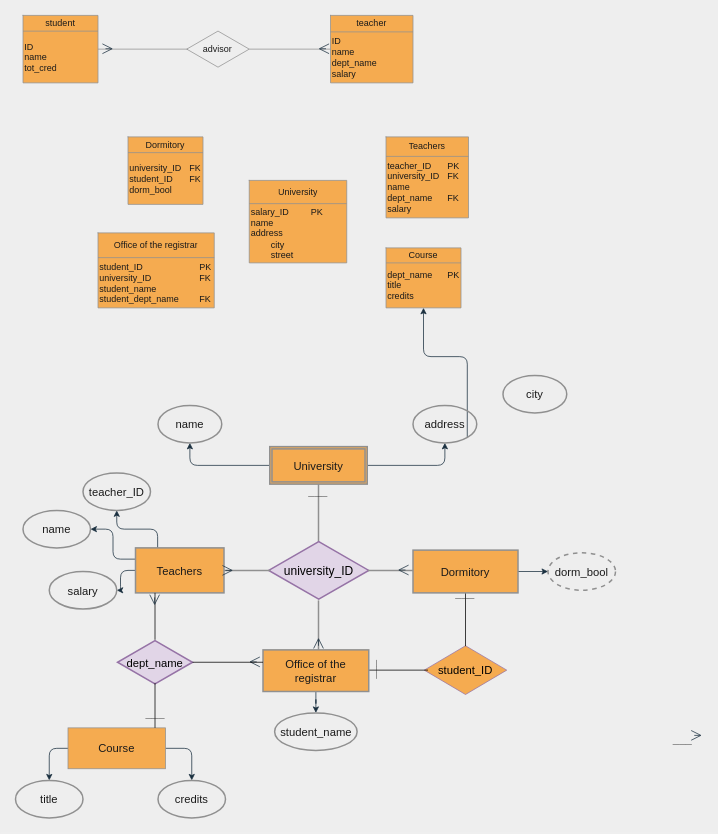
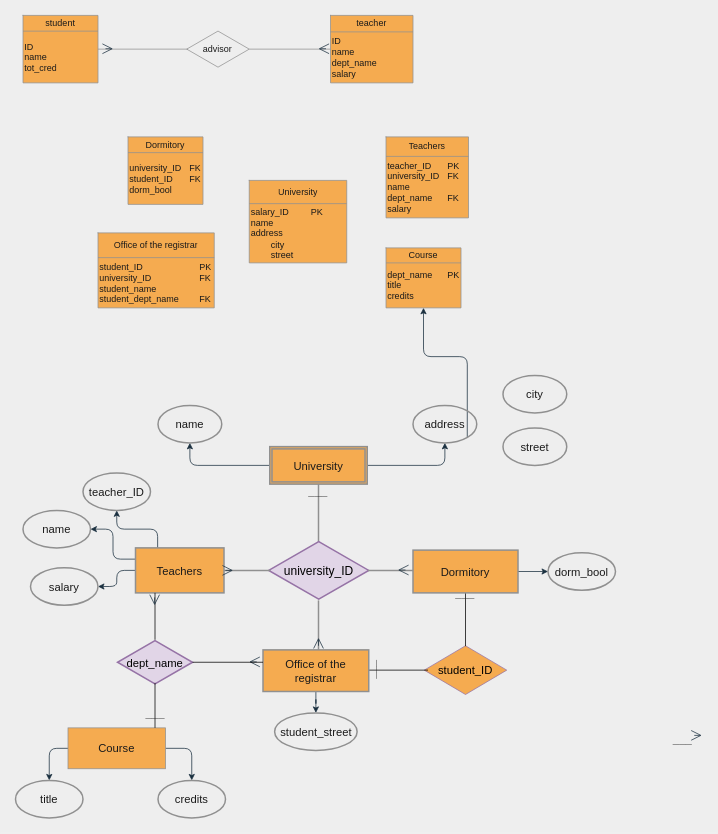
+ <mxCell id="62" value="street" style="ellipse;whiteSpace=wrap;html=1;pointerEvents=0;fontSize=15;strokeWidth=2;fillColor=none;align=center;strokeColor=#909090;fontColor=#1A1A1A;" vertex="1" parent="1"><mxGeometry x="670" y="570" width="85" height="50" as="geometry" /></mxCell>
- <mxCell id="74" value="dorm_bool" style="ellipse;whiteSpace=wrap;html=1;pointerEvents=0;fontSize=15;strokeWidth=2;fillColor=none;align=center;strokeColor=#909090;fontColor=#1A1A1A;dashed=1;" vertex="1" parent="1"><mxGeometry x="730" y="736.5" width="90" height="50" as="geometry" /></mxCell>
+ <mxCell id="74" value="dorm_bool" style="ellipse;whiteSpace=wrap;html=1;pointerEvents=0;fontSize=15;strokeWidth=2;fillColor=none;align=center;strokeColor=#909090;fontColor=#1A1A1A;" vertex="1" parent="1"><mxGeometry x="730" y="736.5" width="90" height="50" as="geometry" /></mxCell>
- <mxCell id="66" value="salary" style="ellipse;whiteSpace=wrap;html=1;pointerEvents=0;fontSize=15;strokeWidth=2;fillColor=none;align=center;strokeColor=#909090;fontColor=#1A1A1A;" vertex="1" parent="1"><mxGeometry x="65" y="761.5" width="90" height="50" as="geometry" /></mxCell>
+ <mxCell id="66" value="salary" style="ellipse;whiteSpace=wrap;html=1;pointerEvents=0;fontSize=15;strokeWidth=2;fillColor=none;align=center;strokeColor=#909090;fontColor=#1A1A1A;" vertex="1" parent="1"><mxGeometry x="40" y="756.5" width="90" height="50" as="geometry" /></mxCell>
- <mxCell id="63" value="student_name" style="ellipse;whiteSpace=wrap;html=1;pointerEvents=0;fontSize=15;strokeWidth=2;fillColor=none;align=center;strokeColor=#909090;fontColor=#1A1A1A;" vertex="1" parent="1"><mxGeometry x="365.5" y="950" width="110" height="50" as="geometry" /></mxCell>
+ <mxCell id="63" value="student_street" style="ellipse;whiteSpace=wrap;html=1;pointerEvents=0;fontSize=15;strokeWidth=2;fillColor=none;align=center;strokeColor=#909090;fontColor=#1A1A1A;" vertex="1" parent="1"><mxGeometry x="365.5" y="950" width="110" height="50" as="geometry" /></mxCell>
